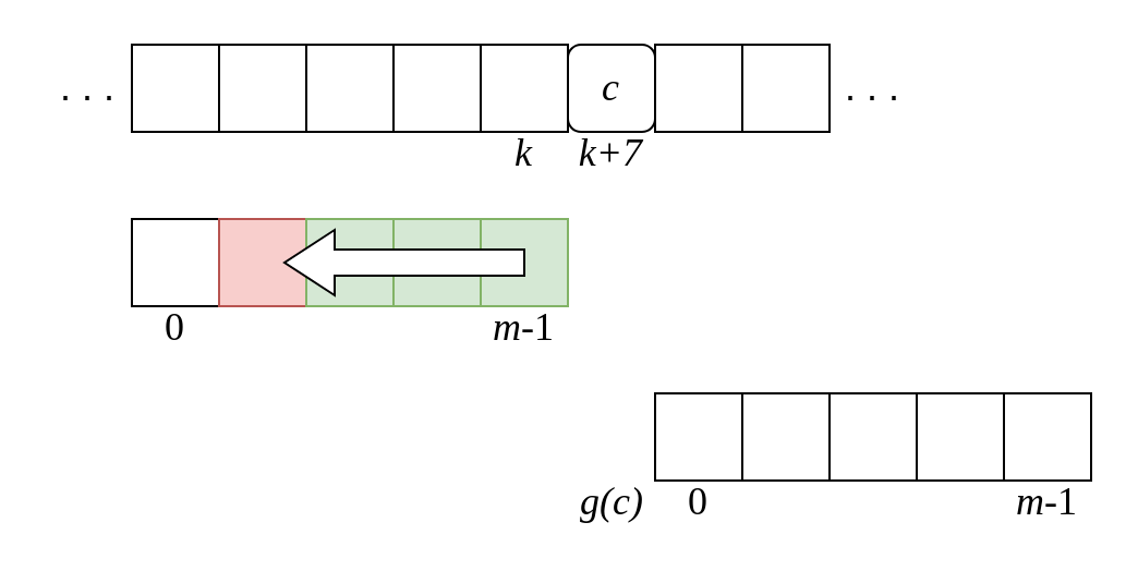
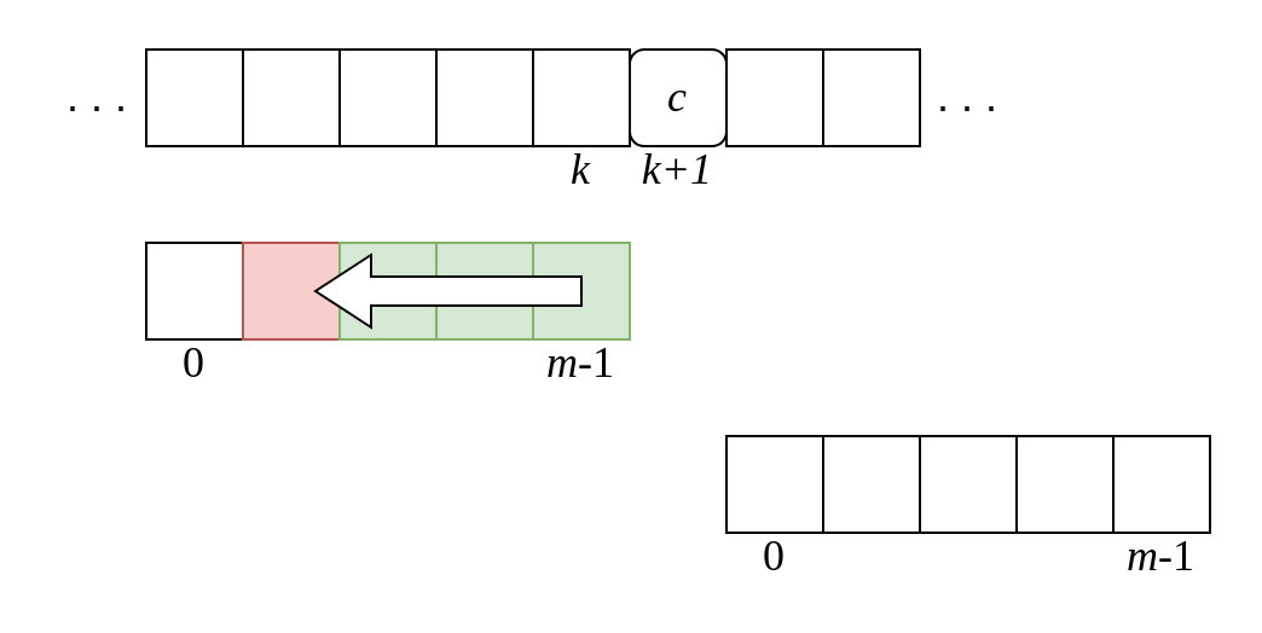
- <mxCell id="29" value="&lt;font face=&quot;cm&quot;&gt;&lt;span style=&quot;font-size: 18px&quot;&gt;&lt;i&gt;k+7&lt;/i&gt;&lt;/span&gt;&lt;/font&gt;" style="text;html=1;strokeColor=none;fillColor=none;align=center;verticalAlign=middle;whiteSpace=wrap;rounded=0;" vertex="1" parent="1"><mxGeometry x="260" y="60" width="40" height="20" as="geometry" /></mxCell>
+ <mxCell id="29" value="&lt;font face=&quot;cm&quot;&gt;&lt;span style=&quot;font-size: 18px&quot;&gt;&lt;i&gt;k+1&lt;/i&gt;&lt;/span&gt;&lt;/font&gt;" style="text;html=1;strokeColor=none;fillColor=none;align=center;verticalAlign=middle;whiteSpace=wrap;rounded=0;" vertex="1" parent="1"><mxGeometry x="260" y="60" width="40" height="20" as="geometry" /></mxCell>
- <mxCell id="24" value="&lt;font style=&quot;font-size: 18px&quot; face=&quot;cm&quot;&gt;&lt;i&gt;g(c)&lt;/i&gt;&lt;/font&gt;" style="text;html=1;align=center;verticalAlign=middle;resizable=0;points=[];;autosize=1;" parent="1" vertex="1"><mxGeometry x="260" y="220" width="40" height="20" as="geometry" /></mxCell>
